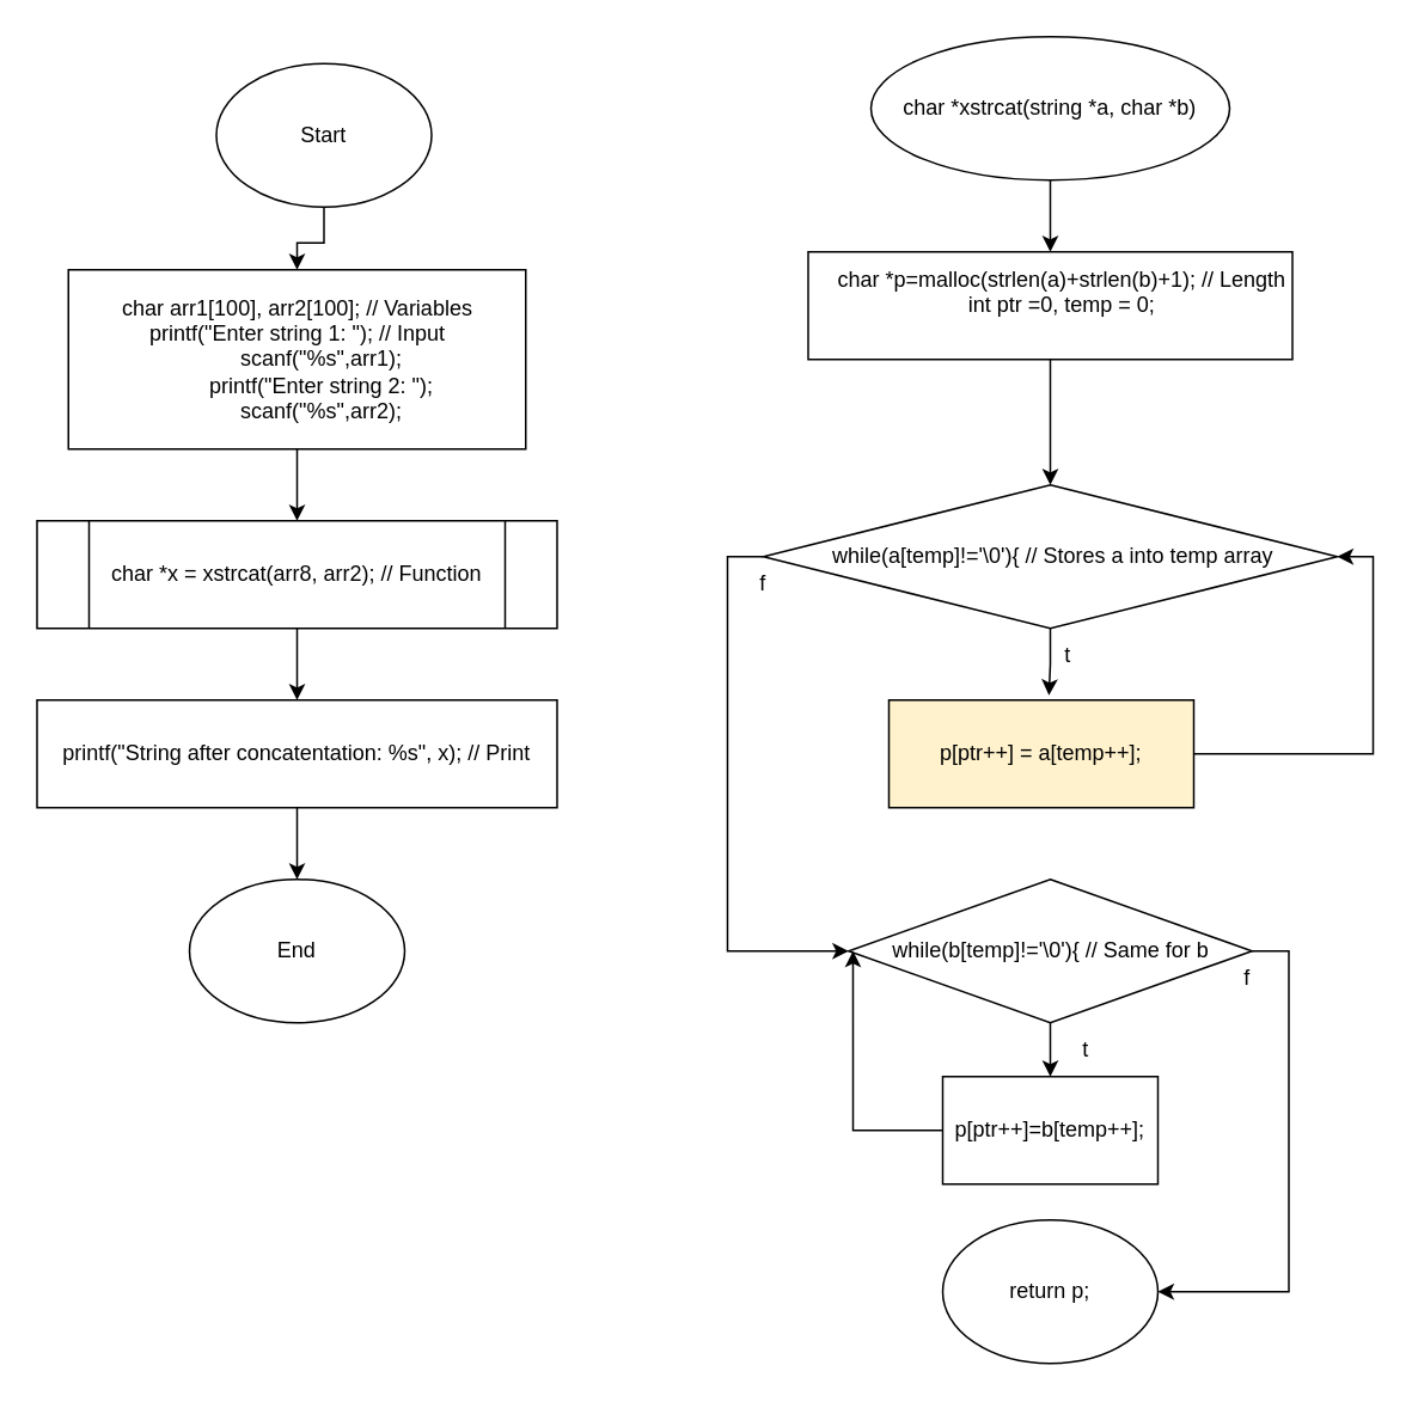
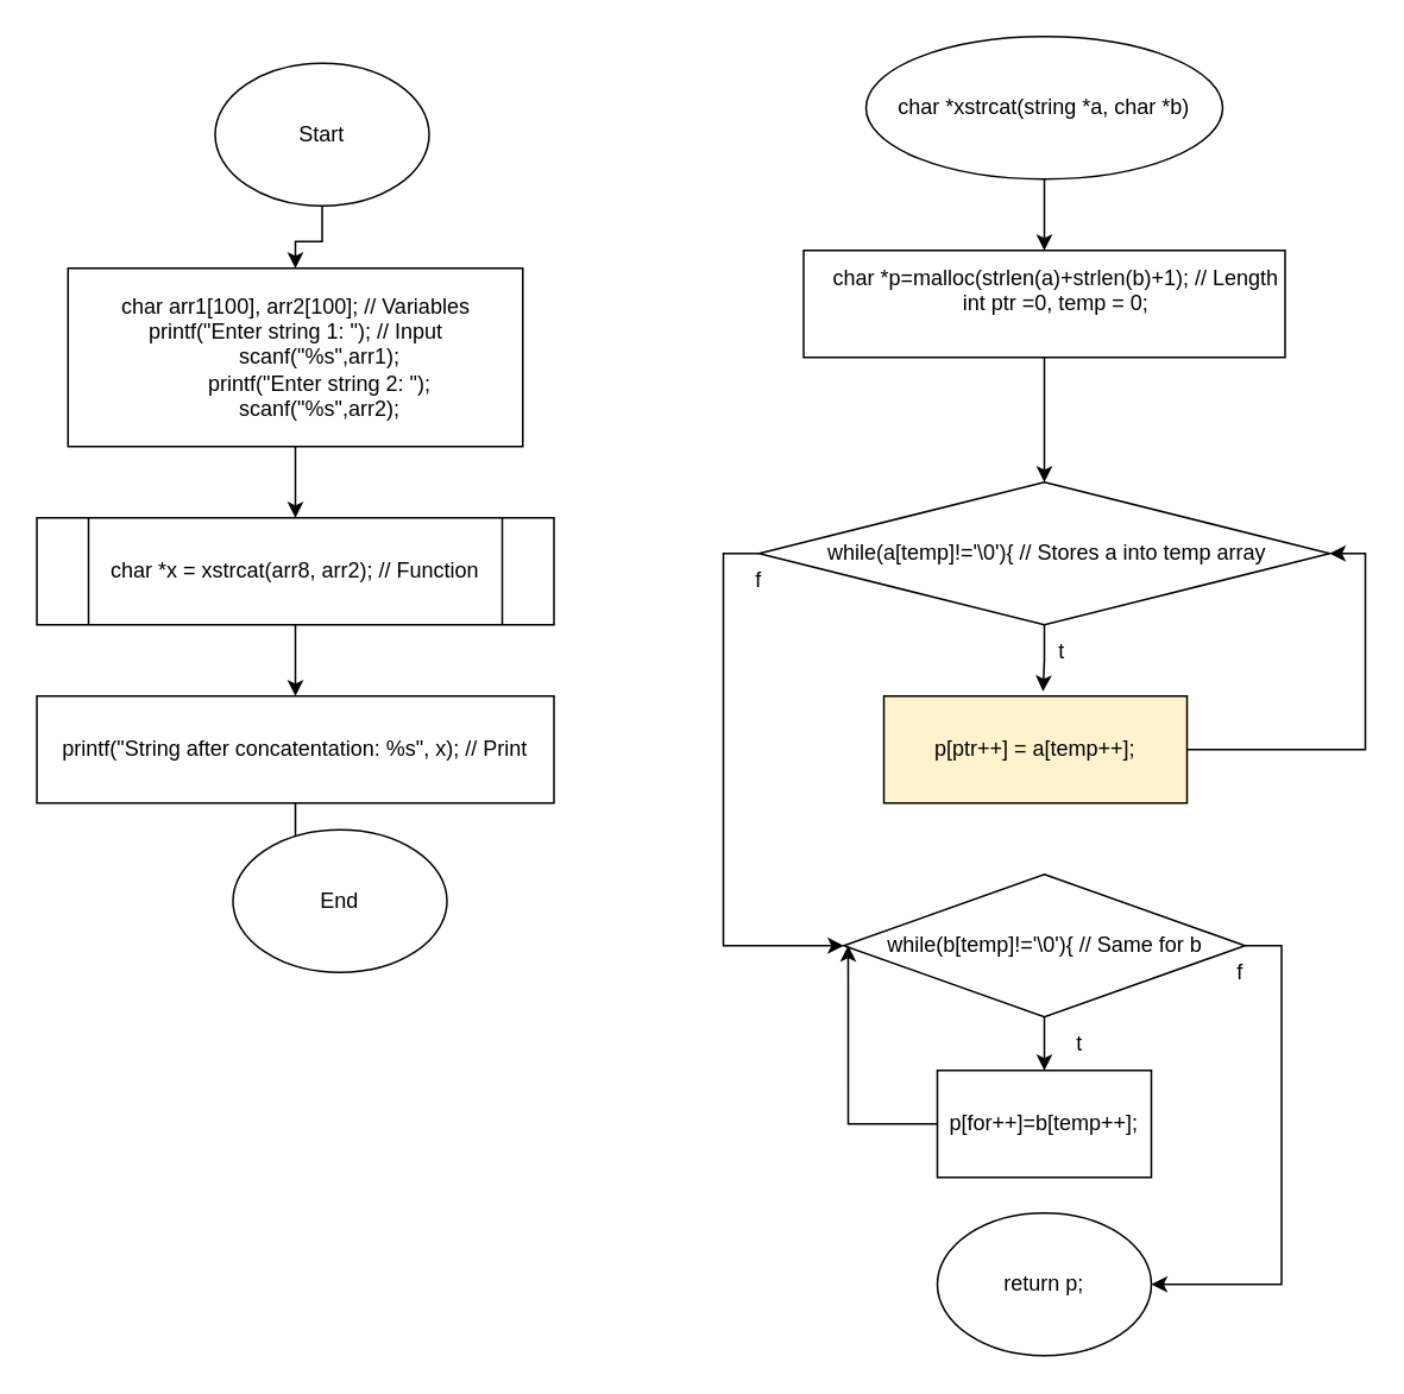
- <mxCell id="10" value="End" style="ellipse;whiteSpace=wrap;html=1;" vertex="1" parent="1"><mxGeometry x="105" y="490" width="120" height="80" as="geometry" /></mxCell>
+ <mxCell id="10" value="End" style="ellipse;whiteSpace=wrap;html=1;" vertex="1" parent="1"><mxGeometry x="130" y="465" width="120" height="80" as="geometry" /></mxCell>
- <mxCell id="24" value="p[ptr++]=b[temp++];" style="rounded=0;whiteSpace=wrap;html=1;" vertex="1" parent="1"><mxGeometry x="525" y="600" width="120" height="60" as="geometry" /></mxCell>
+ <mxCell id="24" value="p[for++]=b[temp++];" style="rounded=0;whiteSpace=wrap;html=1;" vertex="1" parent="1"><mxGeometry x="525" y="600" width="120" height="60" as="geometry" /></mxCell>
